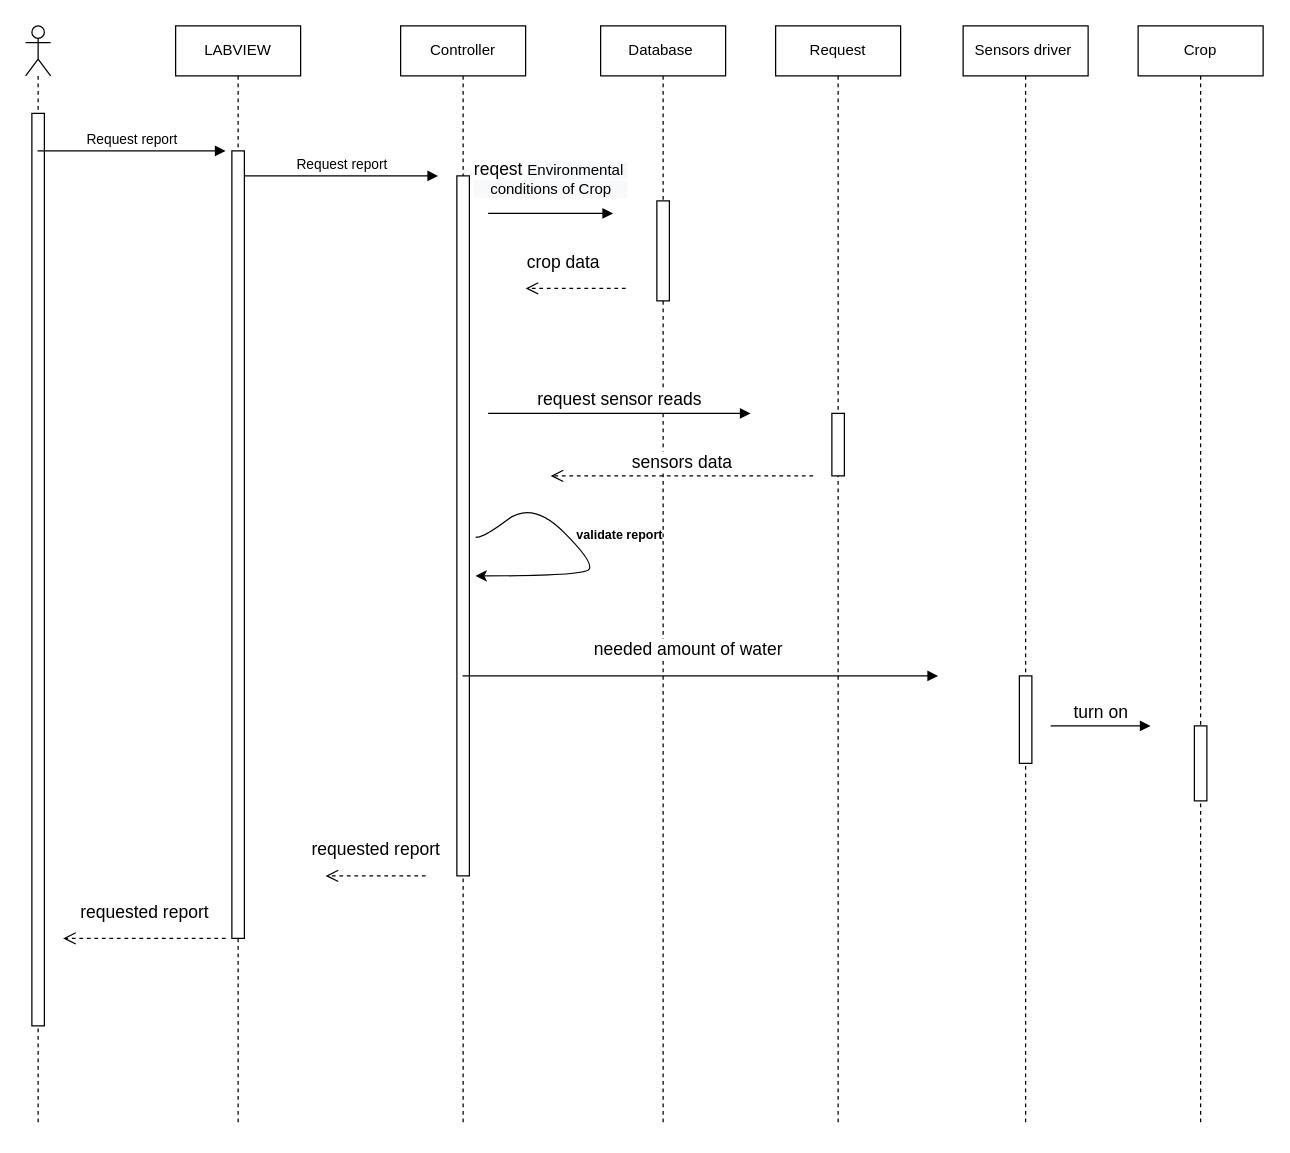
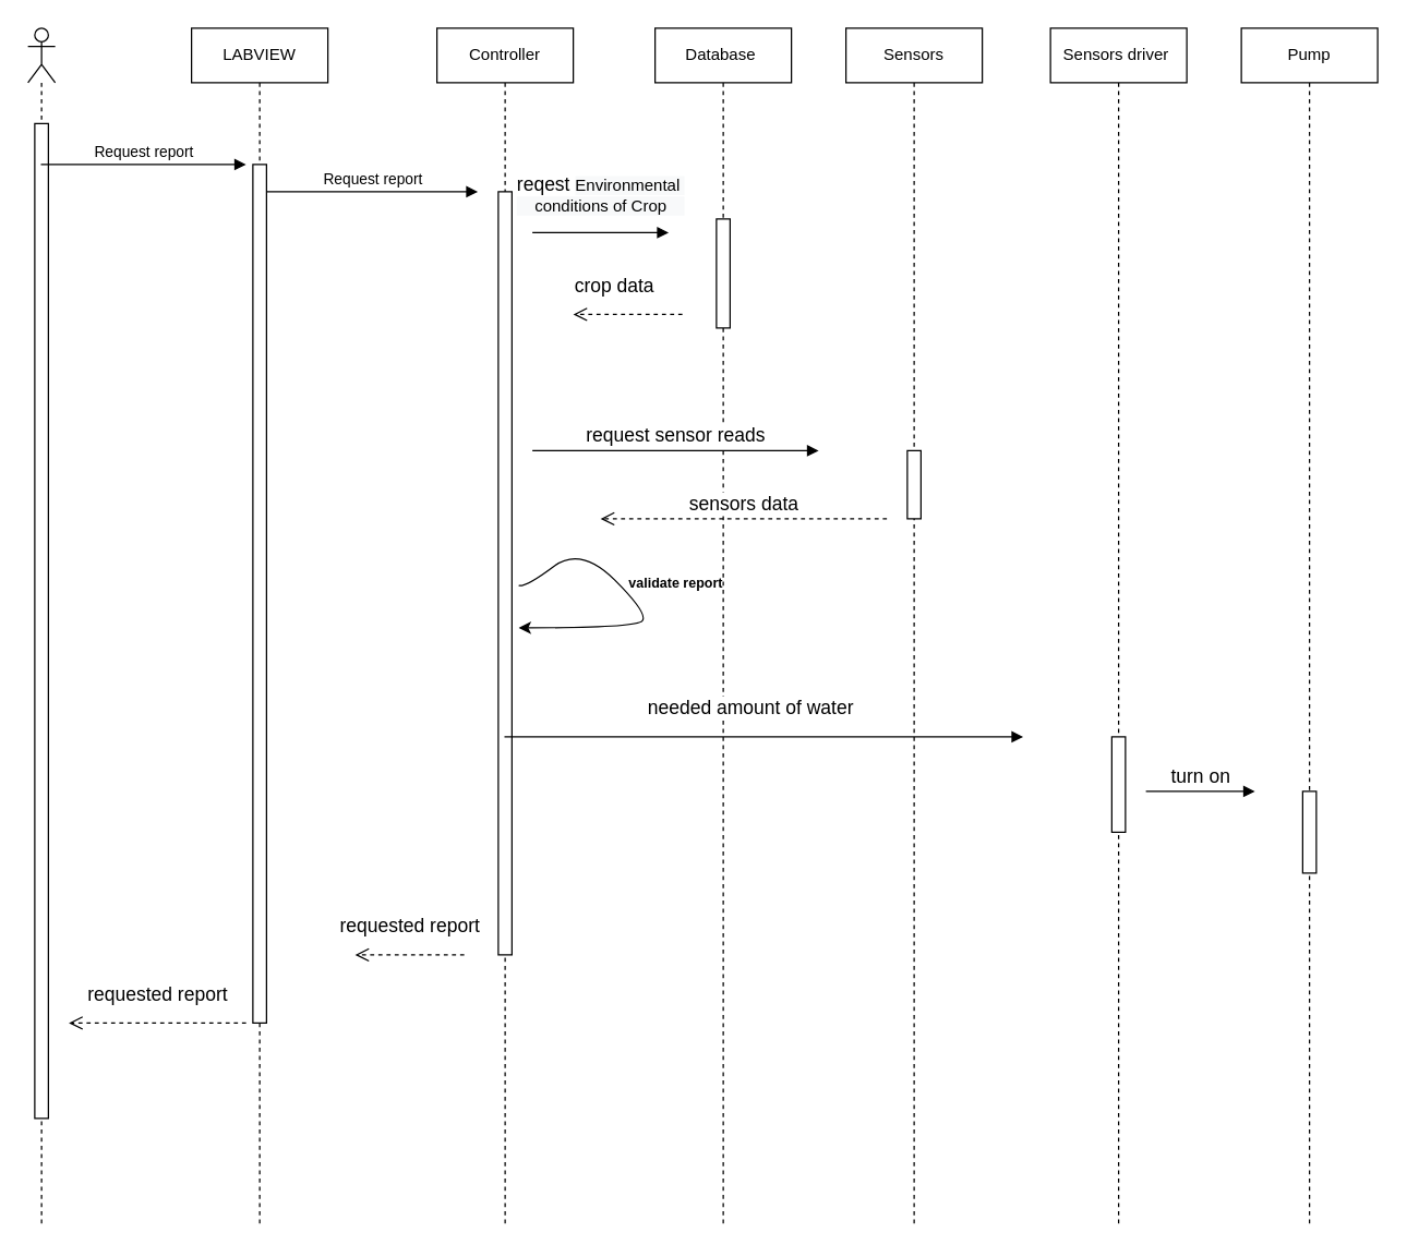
- <mxCell id="13" value="Request" style="shape=umlLifeline;perimeter=lifelinePerimeter;whiteSpace=wrap;html=1;container=1;collapsible=0;recursiveResize=0;outlineConnect=0;" parent="1" vertex="1"><mxGeometry x="620" y="20" width="100" height="880" as="geometry" /></mxCell>
+ <mxCell id="13" value="Sensors" style="shape=umlLifeline;perimeter=lifelinePerimeter;whiteSpace=wrap;html=1;container=1;collapsible=0;recursiveResize=0;outlineConnect=0;" parent="1" vertex="1"><mxGeometry x="620" y="20" width="100" height="880" as="geometry" /></mxCell>
- <mxCell id="15" value="Crop" style="shape=umlLifeline;perimeter=lifelinePerimeter;whiteSpace=wrap;html=1;container=1;collapsible=0;recursiveResize=0;outlineConnect=0;" parent="1" vertex="1"><mxGeometry x="910" y="20" width="100" height="880" as="geometry" /></mxCell>
+ <mxCell id="15" value="Pump" style="shape=umlLifeline;perimeter=lifelinePerimeter;whiteSpace=wrap;html=1;container=1;collapsible=0;recursiveResize=0;outlineConnect=0;" parent="1" vertex="1"><mxGeometry x="910" y="20" width="100" height="880" as="geometry" /></mxCell>
